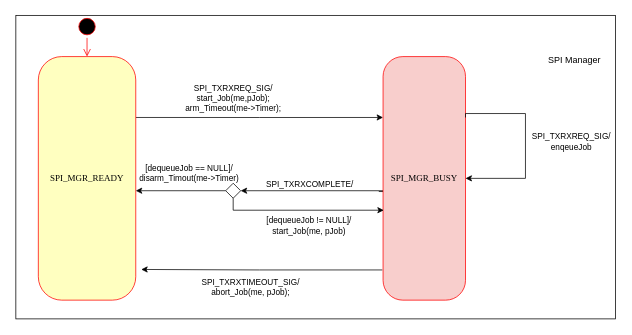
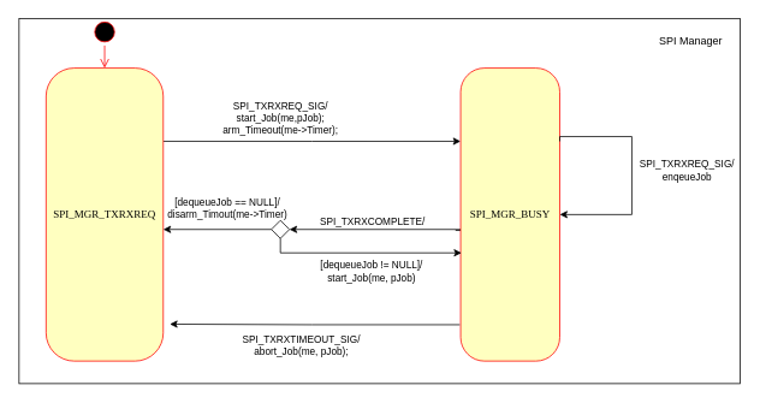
- <mxCell id="22" value="SPI Manager" style="text;html=1;align=center;verticalAlign=middle;resizable=0;points=[];autosize=1;strokeColor=none;fillColor=none;" vertex="1" parent="1"><mxGeometry x="720" y="65" width="90" height="30" as="geometry" /></mxCell>
+ <mxCell id="22" value="SPI Manager" style="text;html=1;align=center;verticalAlign=middle;resizable=0;points=[];autosize=1;strokeColor=none;fillColor=none;" vertex="1" parent="1"><mxGeometry x="720" y="30" width="90" height="30" as="geometry" /></mxCell>
- <mxCell id="7" value="SPI_MGR_READY" style="rounded=1;whiteSpace=wrap;html=1;arcSize=24;fillColor=#ffffc0;strokeColor=#ff0000;shadow=0;comic=0;labelBackgroundColor=none;fontFamily=Verdana;fontSize=12;fontColor=#000000;align=center;" parent="1" vertex="1"><mxGeometry x="50" y="75" width="130" height="325" as="geometry" /></mxCell>
+ <mxCell id="7" value="SPI_MGR_TXRXREQ" style="rounded=1;whiteSpace=wrap;html=1;arcSize=24;fillColor=#ffffc0;strokeColor=#ff0000;shadow=0;comic=0;labelBackgroundColor=none;fontFamily=Verdana;fontSize=12;fontColor=#000000;align=center;" parent="1" vertex="1"><mxGeometry x="50" y="75" width="130" height="325" as="geometry" /></mxCell>
- <mxCell id="14" value="SPI_MGR_BUSY" style="rounded=1;whiteSpace=wrap;html=1;arcSize=24;fillColor=#f8cecc;strokeColor=#ff0000;shadow=0;comic=0;labelBackgroundColor=none;fontFamily=Verdana;fontSize=12;fontColor=#000000;align=center;" parent="1" vertex="1"><mxGeometry x="510" y="75" width="110" height="325" as="geometry" /></mxCell>
+ <mxCell id="14" value="SPI_MGR_BUSY" style="rounded=1;whiteSpace=wrap;html=1;arcSize=24;fillColor=#ffffc0;strokeColor=#ff0000;shadow=0;comic=0;labelBackgroundColor=none;fontFamily=Verdana;fontSize=12;fontColor=#000000;align=center;" parent="1" vertex="1"><mxGeometry x="510" y="75" width="110" height="325" as="geometry" /></mxCell>
